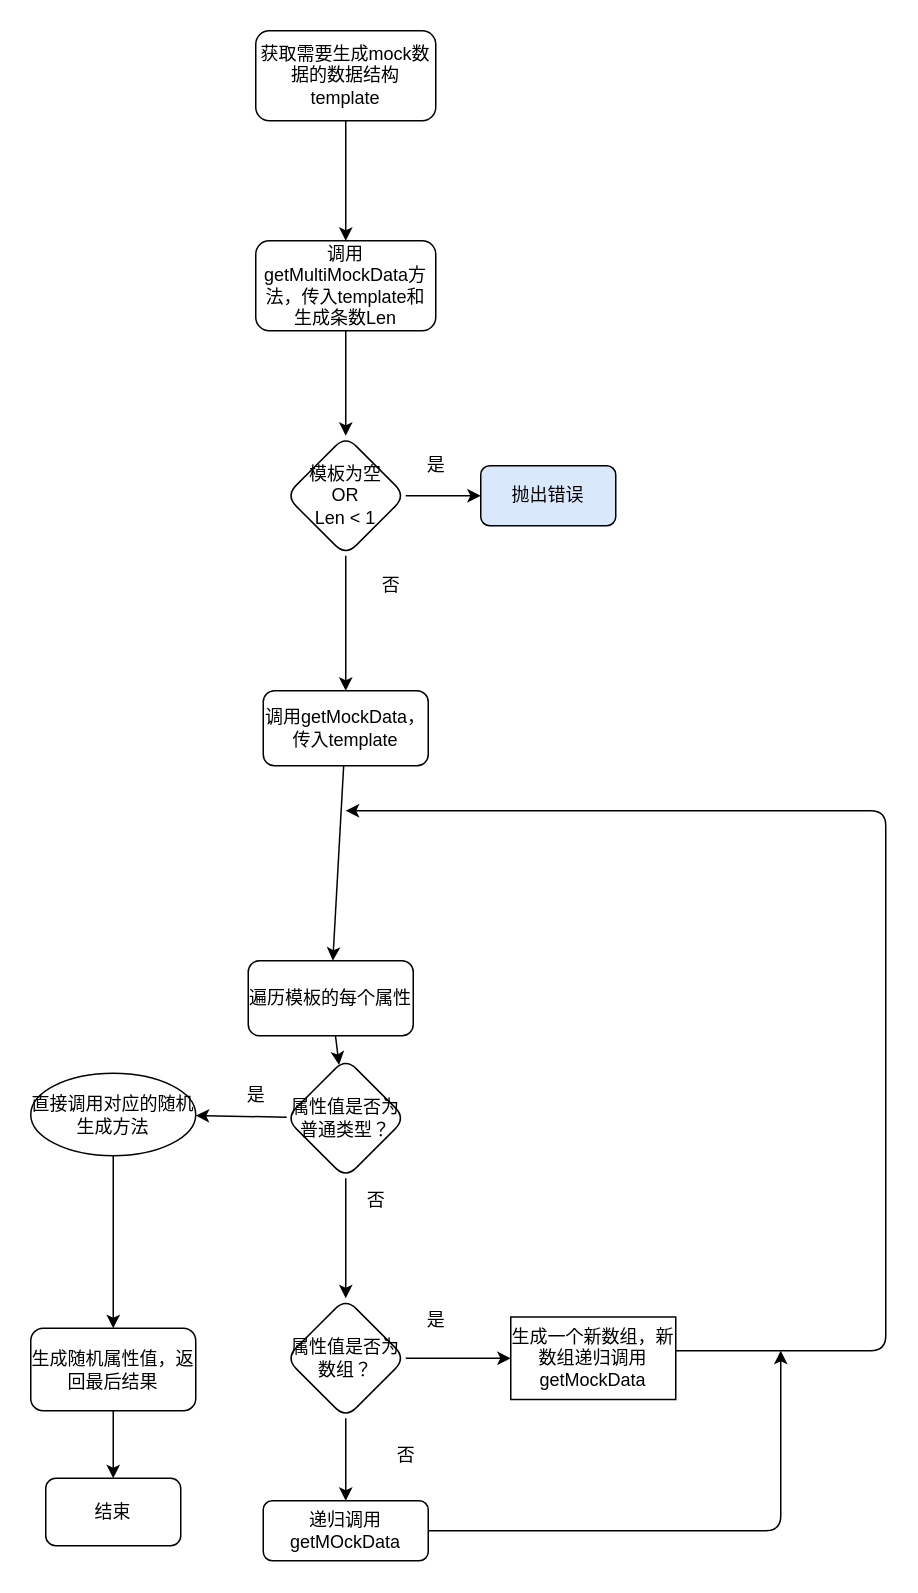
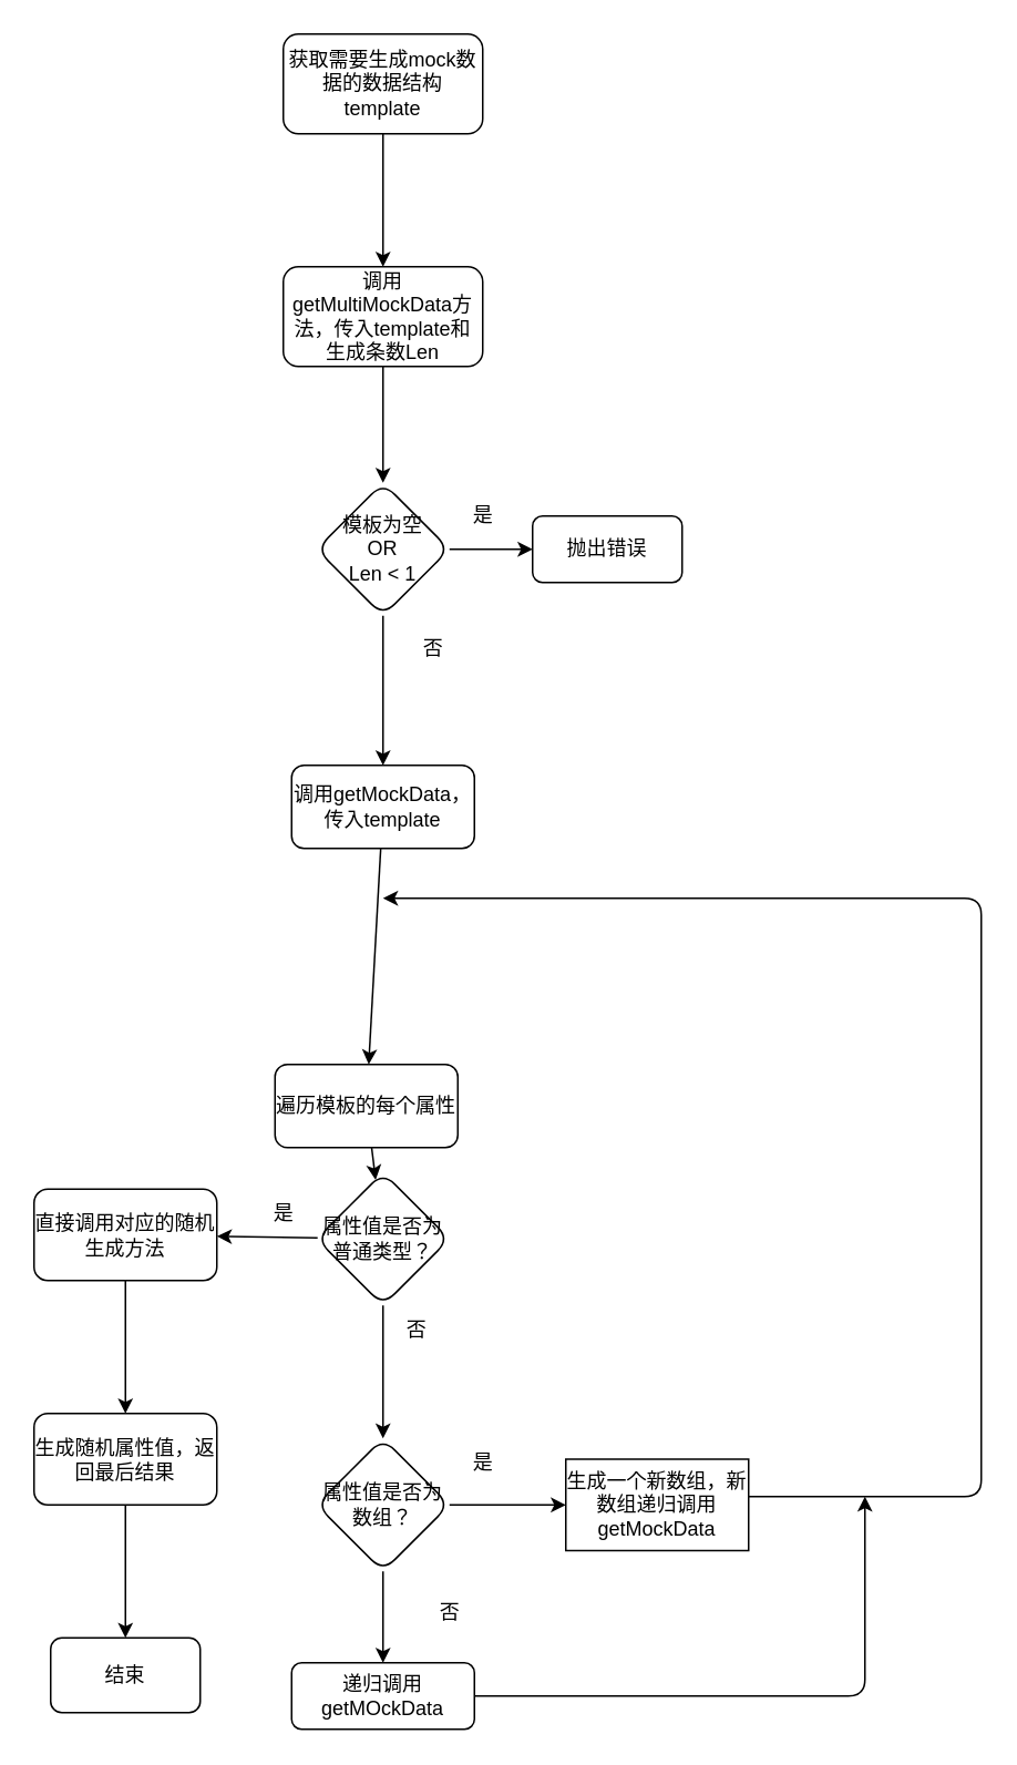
- <mxCell id="9" value="抛出错误" style="whiteSpace=wrap;html=1;rounded=1;fillColor=#dae8fc;" vertex="1" parent="1"><mxGeometry x="320" y="310" width="90" height="40" as="geometry" /></mxCell>
+ <mxCell id="9" value="抛出错误" style="whiteSpace=wrap;html=1;rounded=1;" vertex="1" parent="1"><mxGeometry x="320" y="310" width="90" height="40" as="geometry" /></mxCell>
- <mxCell id="20" value="直接调用对应的随机生成方法" style="ellipse;whiteSpace=wrap;html=1;" vertex="1" parent="1"><mxGeometry x="20" y="715" width="110" height="55" as="geometry" /></mxCell>
+ <mxCell id="20" value="直接调用对应的随机生成方法" style="whiteSpace=wrap;html=1;rounded=1;" vertex="1" parent="1"><mxGeometry x="20" y="715" width="110" height="55" as="geometry" /></mxCell>
- <mxCell id="33" value="生成随机属性值，返回最后结果" style="whiteSpace=wrap;html=1;rounded=1;" vertex="1" parent="1"><mxGeometry x="20" y="885" width="110" height="55" as="geometry" /></mxCell>
+ <mxCell id="33" value="生成随机属性值，返回最后结果" style="whiteSpace=wrap;html=1;rounded=1;" vertex="1" parent="1"><mxGeometry x="20" y="850" width="110" height="55" as="geometry" /></mxCell>
